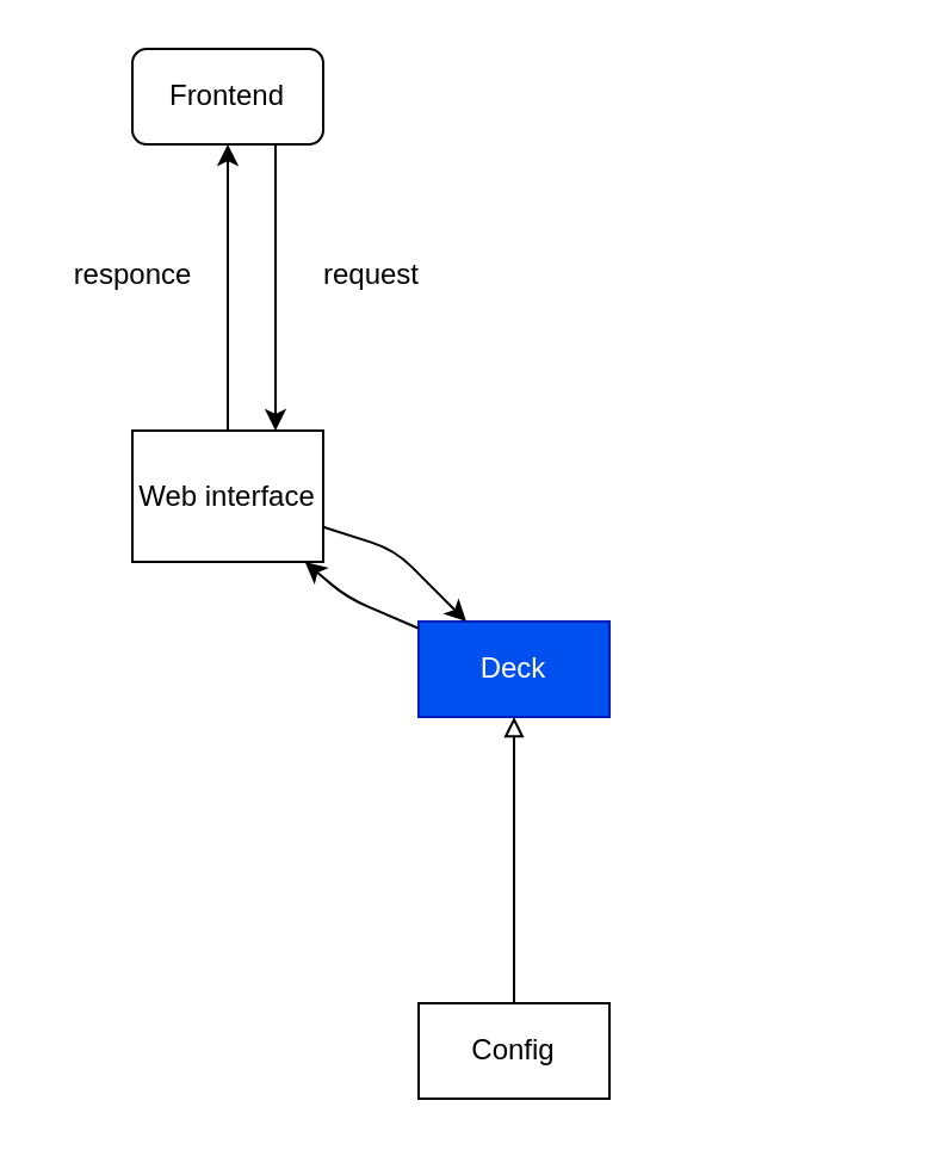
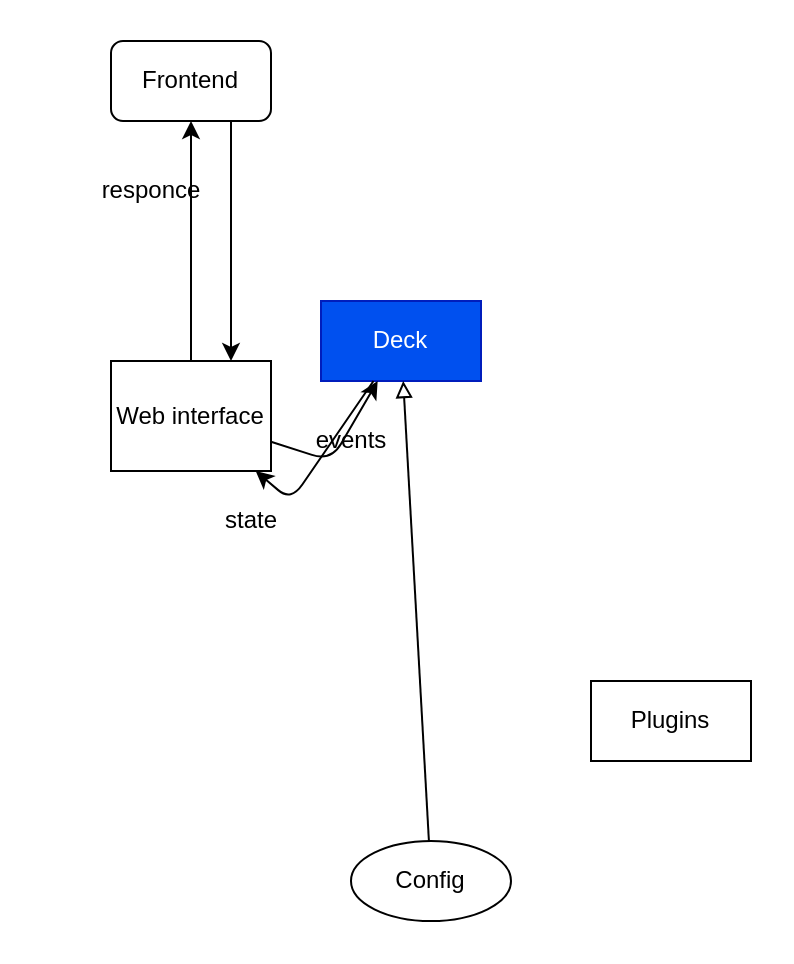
- <mxCell id="11" value="responce" style="text;html=1;align=center;verticalAlign=middle;resizable=0;points=[];autosize=1;strokeColor=none;fillColor=none;" vertex="1" parent="1"><mxGeometry x="20" y="100" width="70" height="30" as="geometry" /></mxCell>
+ <mxCell id="11" value="responce" style="text;html=1;align=center;verticalAlign=middle;resizable=0;points=[];autosize=1;strokeColor=none;fillColor=none;" vertex="1" parent="1"><mxGeometry x="40" y="80" width="70" height="30" as="geometry" /></mxCell>
- <mxCell id="10" value="request" style="text;html=1;align=center;verticalAlign=middle;resizable=0;points=[];autosize=1;strokeColor=none;fillColor=none;" vertex="1" parent="1"><mxGeometry x="125" y="100" width="60" height="30" as="geometry" /></mxCell>
+ <mxCell id="14" value="events" style="text;html=1;align=center;verticalAlign=middle;resizable=0;points=[];autosize=1;strokeColor=none;fillColor=none;" vertex="1" parent="1"><mxGeometry x="145" y="205" width="60" height="30" as="geometry" /></mxCell>
+ <mxCell id="15" value="state" style="text;html=1;align=center;verticalAlign=middle;resizable=0;points=[];autosize=1;strokeColor=none;fillColor=none;" vertex="1" parent="1"><mxGeometry x="100" y="245" width="50" height="30" as="geometry" /></mxCell>
- <mxCell id="2" value="Deck" style="whiteSpace=wrap;html=1;rounded=0;glass=0;shadow=0;fillColor=#0050ef;fontColor=#ffffff;strokeColor=#001DBC;" vertex="1" parent="1"><mxGeometry x="175" y="260" width="80" height="40" as="geometry" /></mxCell>
+ <mxCell id="2" value="Deck" style="whiteSpace=wrap;html=1;rounded=0;glass=0;shadow=0;fillColor=#0050ef;fontColor=#ffffff;strokeColor=#001DBC;" vertex="1" parent="1"><mxGeometry x="160" y="150" width="80" height="40" as="geometry" /></mxCell>
+ <mxCell id="3" value="Plugins" style="whiteSpace=wrap;html=1;" vertex="1" parent="1"><mxGeometry x="295" y="340" width="80" height="40" as="geometry" /></mxCell>
- <mxCell id="4" value="Config" style="whiteSpace=wrap;html=1;" vertex="1" parent="1"><mxGeometry x="175" y="420" width="80" height="40" as="geometry" /></mxCell>
+ <mxCell id="4" value="Config" style="ellipse;whiteSpace=wrap;html=1;" vertex="1" parent="1"><mxGeometry x="175" y="420" width="80" height="40" as="geometry" /></mxCell>
